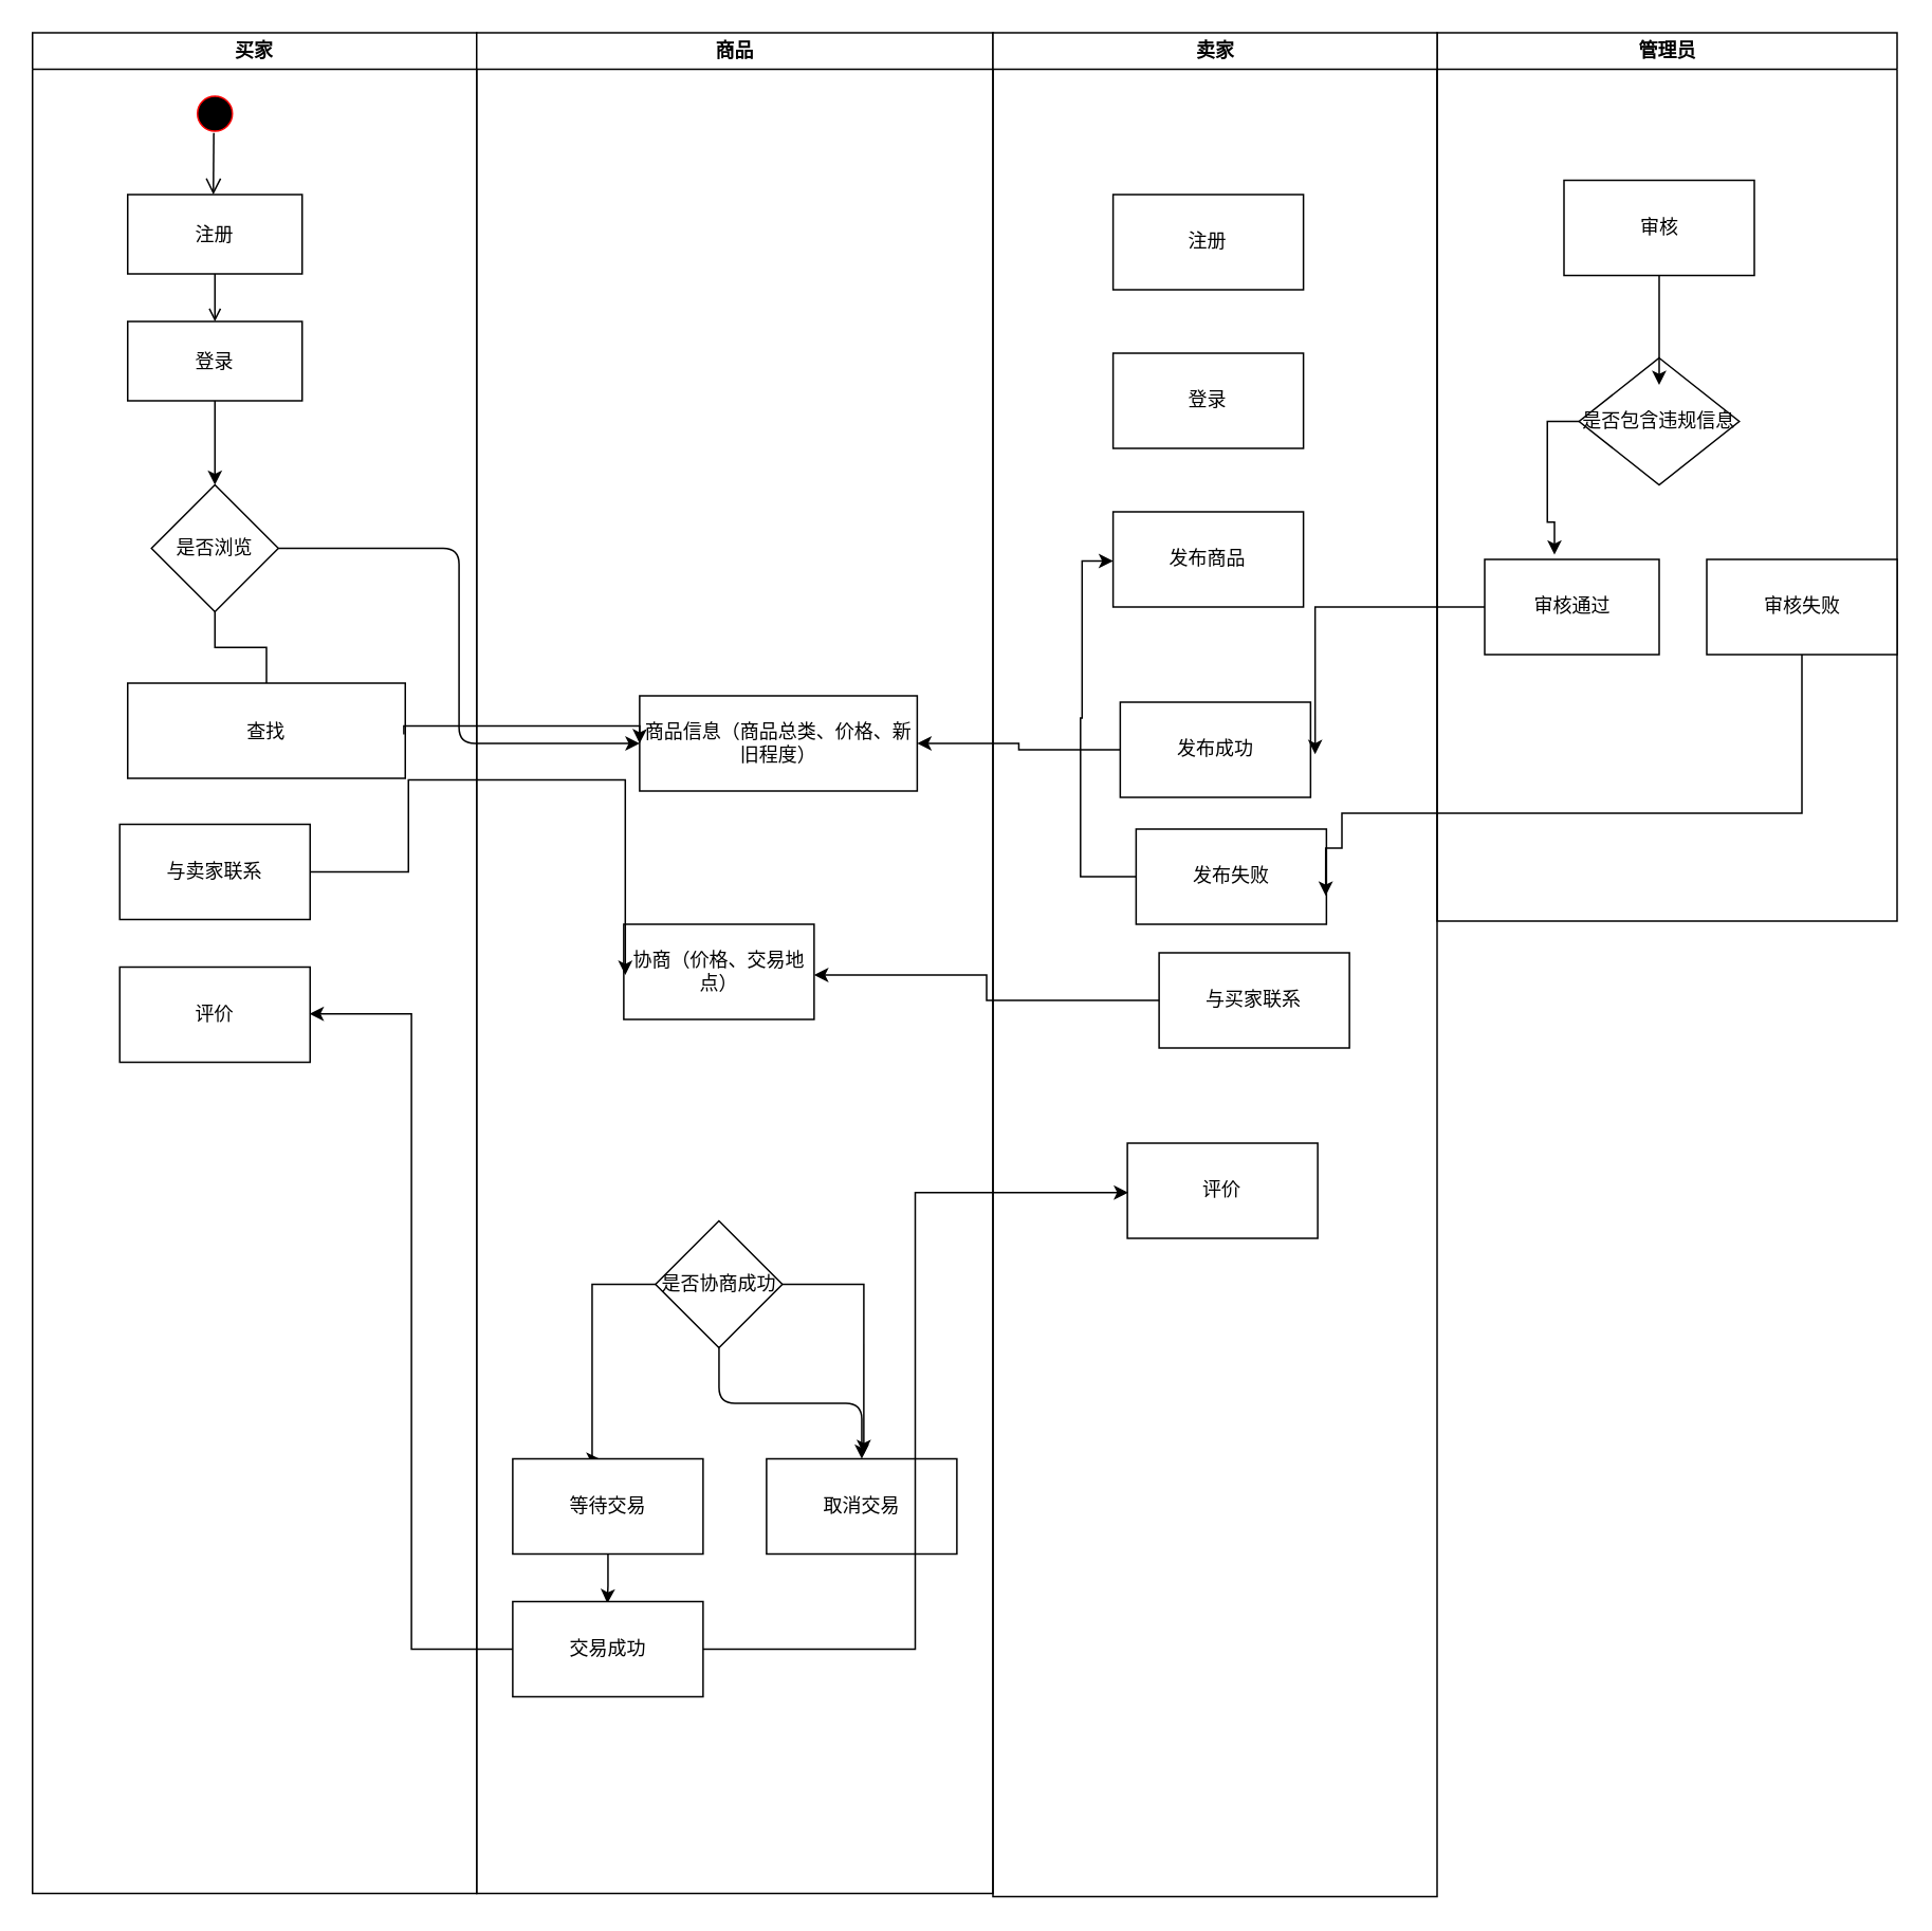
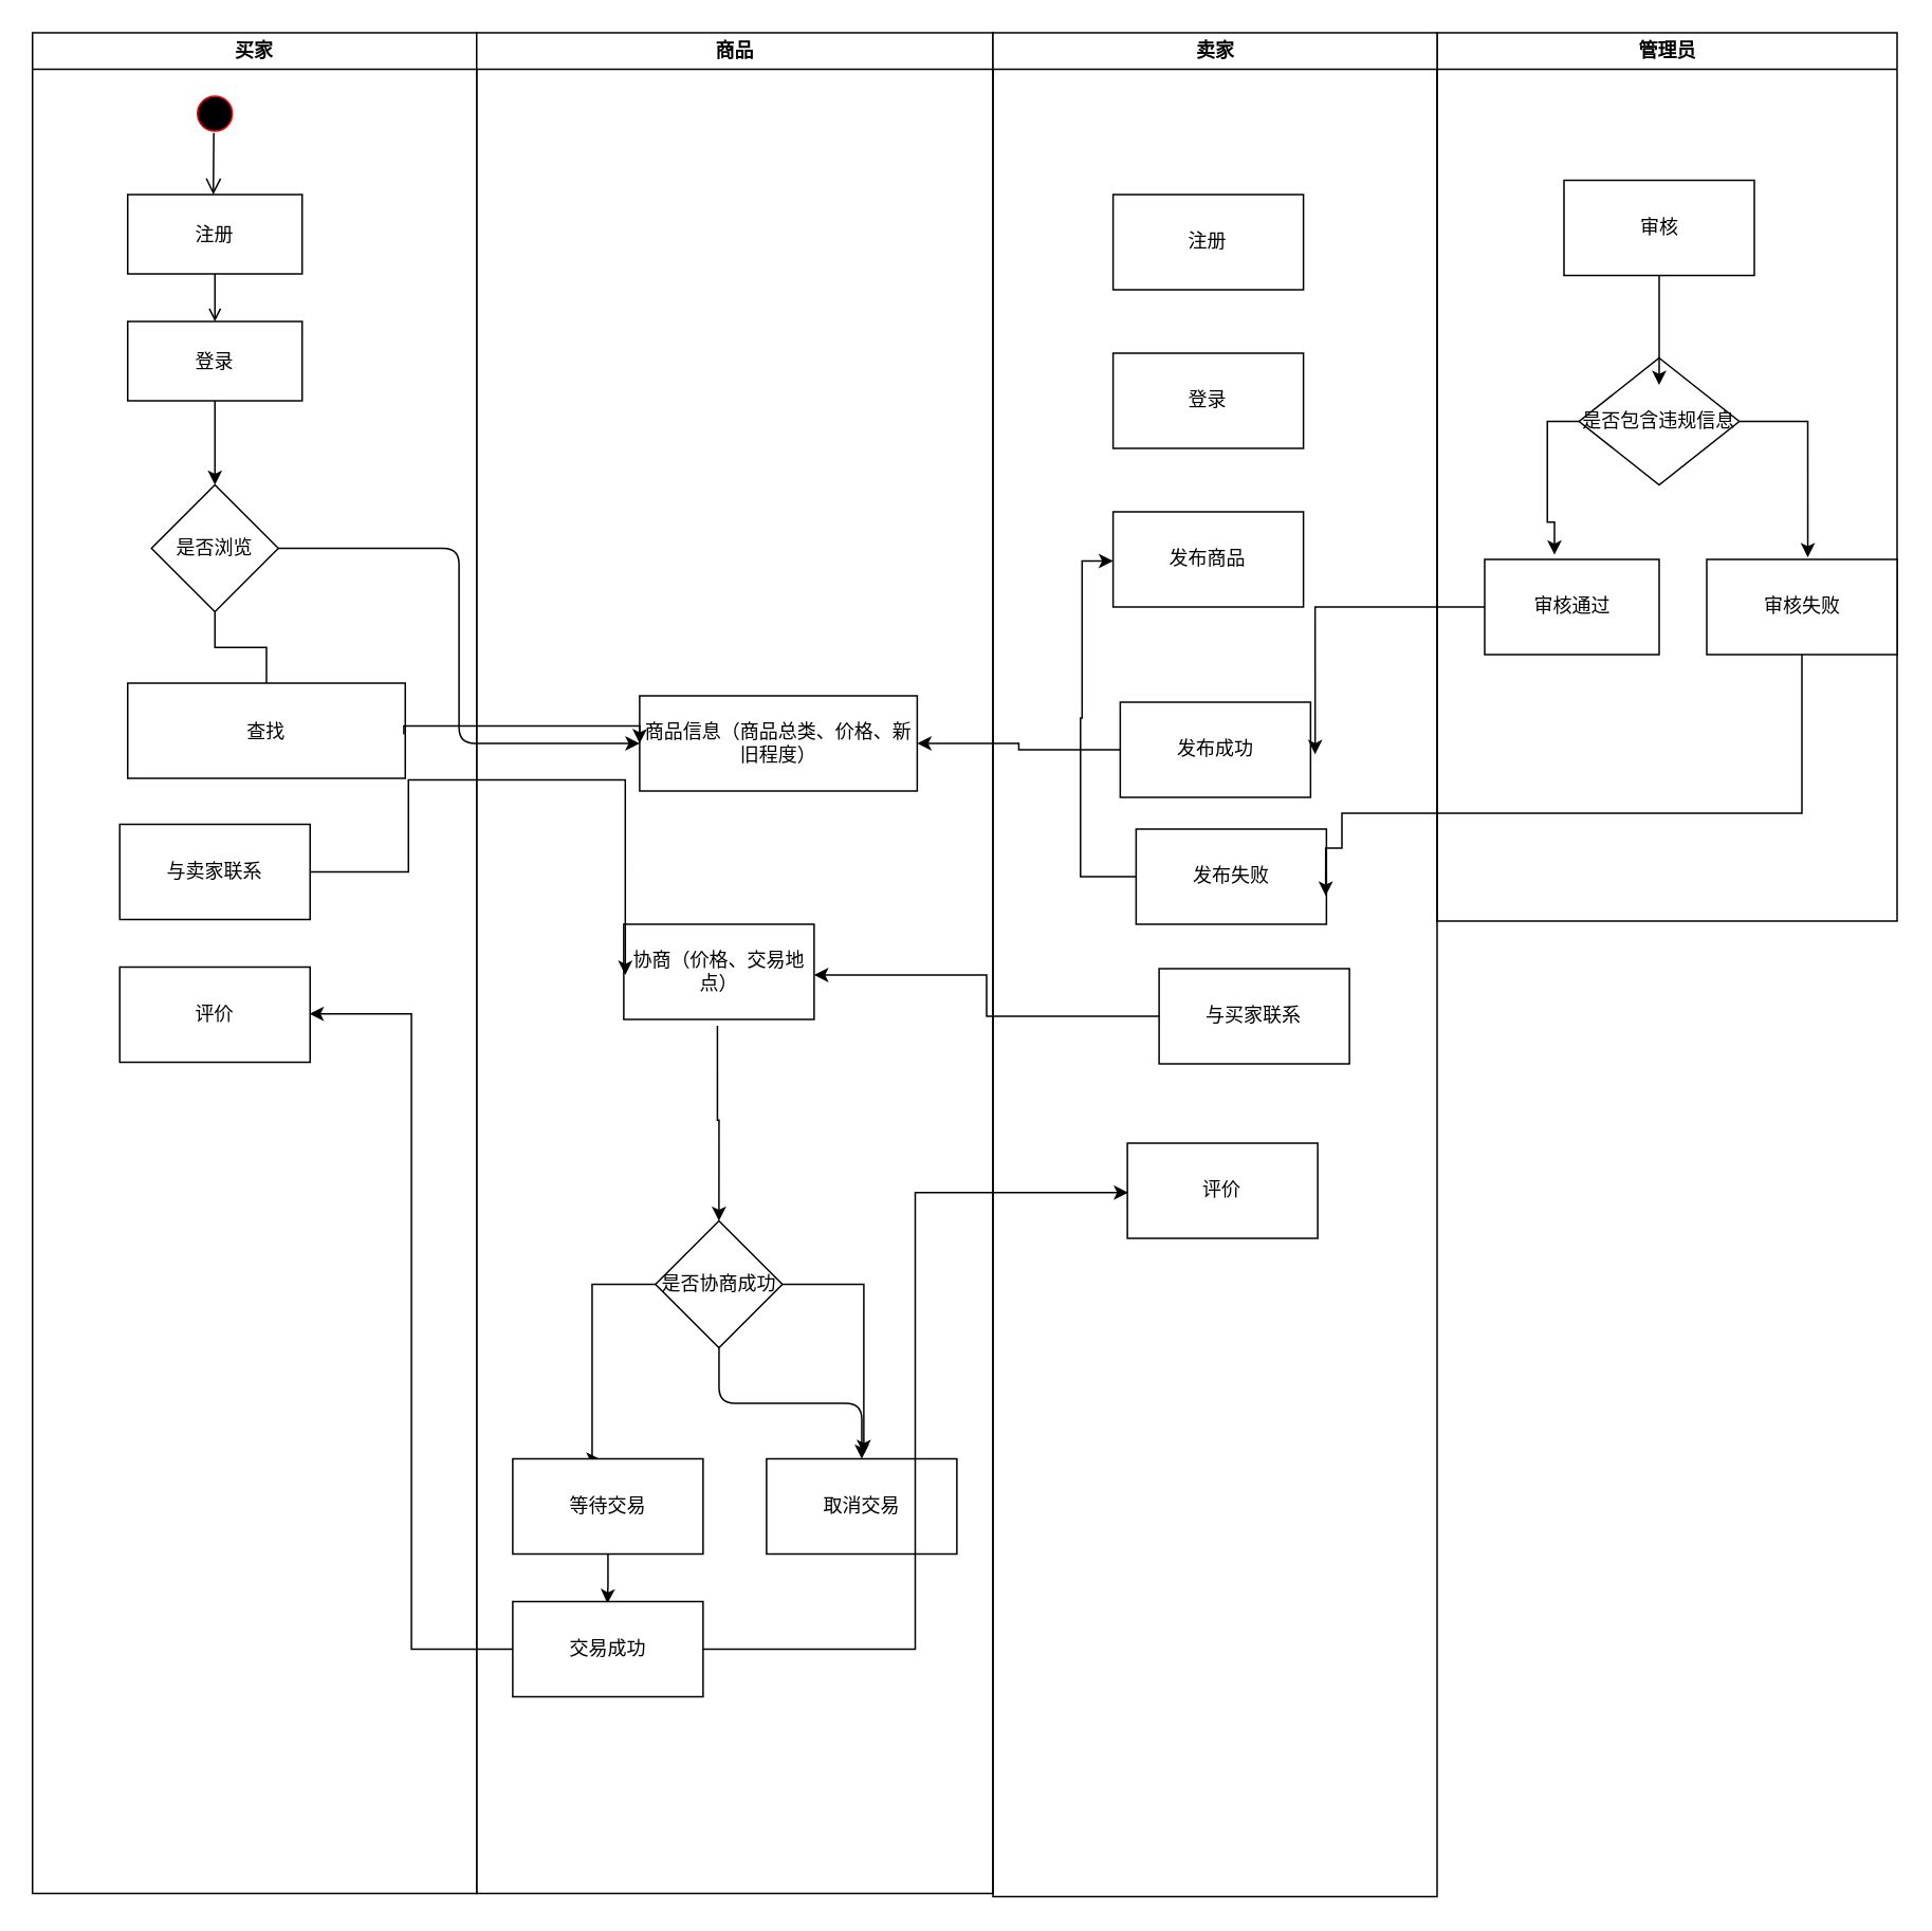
+ <mxCell id="18" style="edgeStyle=orthogonalEdgeStyle;rounded=0;orthogonalLoop=1;jettySize=auto;html=1;exitX=1;exitY=0.5;exitDx=0;exitDy=0;entryX=0.531;entryY=-0.022;entryDx=0;entryDy=0;entryPerimeter=0;" parent="14" source="19" target="20" edge="1"><mxGeometry relative="1" as="geometry" /></mxCell>
- <mxCell id="40" value="与买家联系" style="whiteSpace=wrap;html=1;rounded=0;" parent="34" vertex="1"><mxGeometry x="104.74" y="580" width="120" height="60" as="geometry" /></mxCell>
+ <mxCell id="40" value="与买家联系" style="whiteSpace=wrap;html=1;rounded=0;" parent="34" vertex="1"><mxGeometry x="104.74" y="590" width="120" height="60" as="geometry" /></mxCell>
+ <mxCell id="28" style="edgeStyle=orthogonalEdgeStyle;rounded=0;orthogonalLoop=1;jettySize=auto;html=1;entryX=0.5;entryY=0;entryDx=0;entryDy=0;exitX=0.492;exitY=1.067;exitDx=0;exitDy=0;exitPerimeter=0;" parent="21" source="23" target="27" edge="1"><mxGeometry relative="1" as="geometry"><mxPoint x="152.75" y="709" as="sourcePoint" /></mxGeometry></mxCell>
